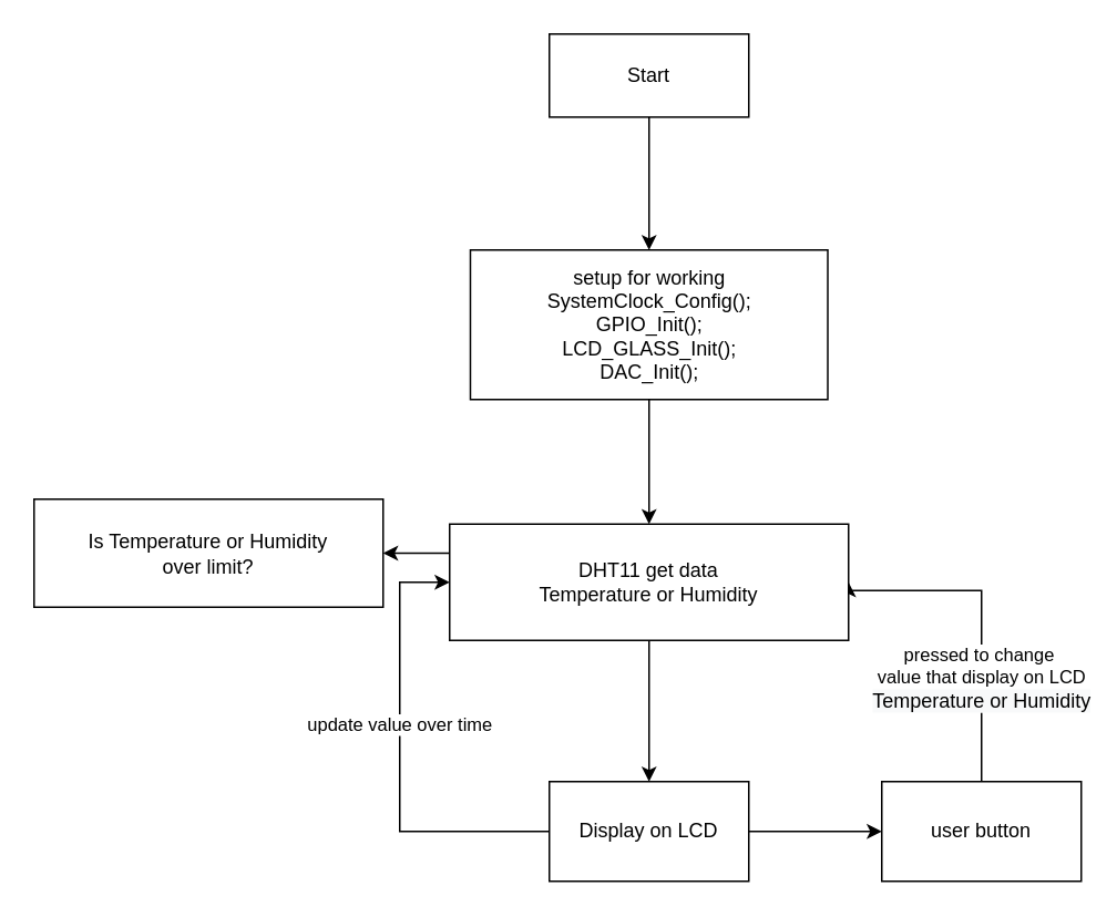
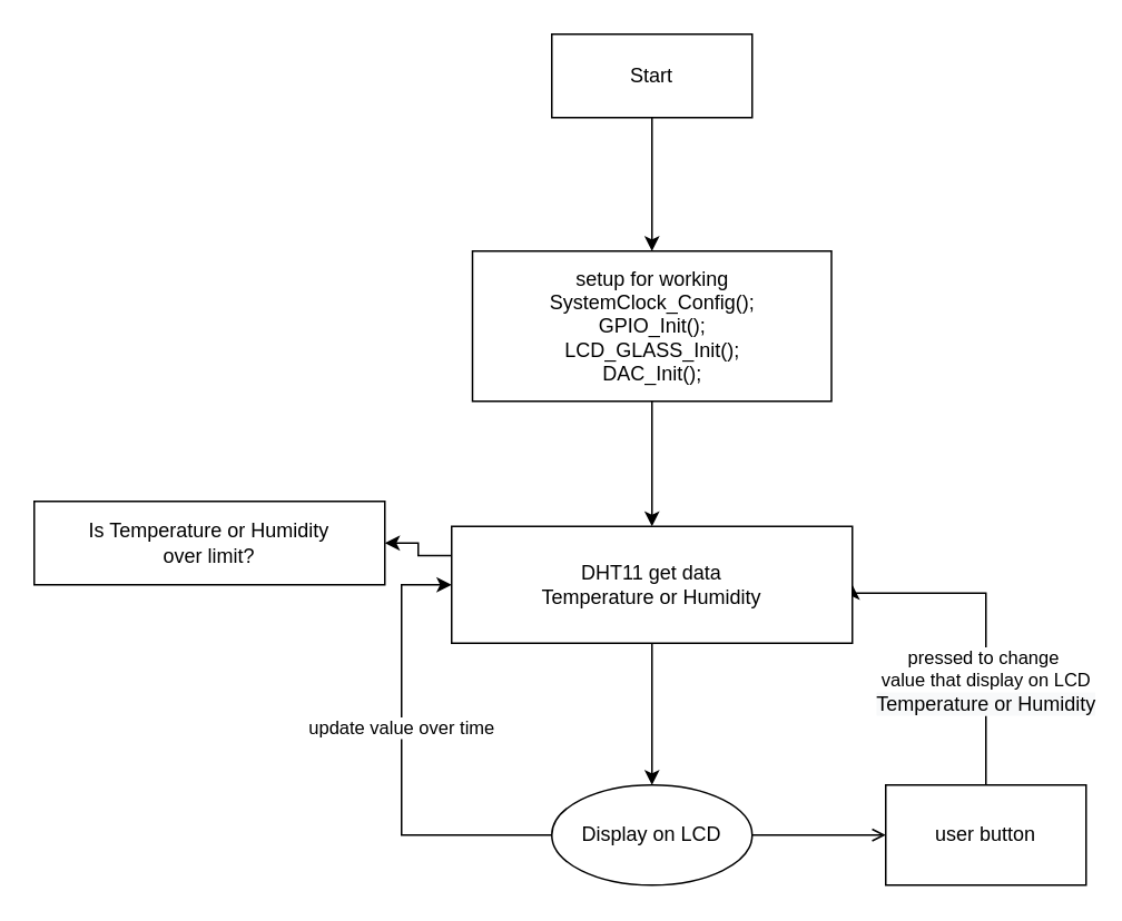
- <mxCell id="11" value="Is Temperature or Humidity &lt;br&gt;over limit?" style="rounded=0;whiteSpace=wrap;html=1;" vertex="1" parent="1"><mxGeometry x="20" y="300" width="210" height="65" as="geometry" /></mxCell>
+ <mxCell id="11" value="Is Temperature or Humidity &lt;br&gt;over limit?" style="rounded=0;whiteSpace=wrap;html=1;" vertex="1" parent="1"><mxGeometry x="20" y="300" width="210" height="50" as="geometry" /></mxCell>
- <mxCell id="14" value="Display on LCD" style="rounded=0;whiteSpace=wrap;html=1;" vertex="1" parent="1"><mxGeometry x="330" y="470" width="120" height="60" as="geometry" /></mxCell>
+ <mxCell id="14" value="Display on LCD" style="ellipse;whiteSpace=wrap;html=1;" vertex="1" parent="1"><mxGeometry x="330" y="470" width="120" height="60" as="geometry" /></mxCell>
- <mxCell id="12" value="" style="edgeStyle=orthogonalEdgeStyle;rounded=0;orthogonalLoop=1;jettySize=auto;html=1;entryX=0;entryY=0.5;entryDx=0;entryDy=0;" edge="1" parent="1" source="14" target="7"><mxGeometry relative="1" as="geometry"><Array as="points"><mxPoint x="530" y="500" /></Array></mxGeometry></mxCell>
+ <mxCell id="12" value="" style="edgeStyle=orthogonalEdgeStyle;rounded=0;orthogonalLoop=1;jettySize=auto;html=1;entryX=0;entryY=0.5;entryDx=0;entryDy=0;endArrow=open;" edge="1" parent="1" source="14" target="7"><mxGeometry relative="1" as="geometry"><Array as="points"><mxPoint x="530" y="500" /></Array></mxGeometry></mxCell>
